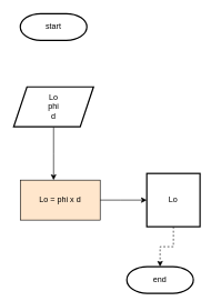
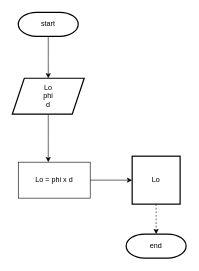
+ <mxCell id="2" value="" style="edgeStyle=elbowEdgeStyle;rounded=0;orthogonalLoop=1;jettySize=auto;elbow=vertical;html=1;" parent="1" source="3" target="5" edge="1"><mxGeometry relative="1" as="geometry" /></mxCell>
- <mxCell id="10" value="Lo = phi x d" style="rounded=0;whiteSpace=wrap;html=1;fillColor=#ffe6cc;" vertex="1" parent="1"><mxGeometry x="30" y="270" width="120" height="60" as="geometry" /></mxCell>
+ <mxCell id="10" value="Lo = phi x d" style="rounded=0;whiteSpace=wrap;html=1;" vertex="1" parent="1"><mxGeometry x="30" y="270" width="120" height="60" as="geometry" /></mxCell>
- <mxCell id="8" value="end" style="strokeWidth=2;html=1;shape=mxgraph.flowchart.terminator;whiteSpace=wrap;" parent="1" vertex="1"><mxGeometry x="190" y="400" width="100" height="40" as="geometry" /></mxCell>
+ <mxCell id="8" value="end" style="strokeWidth=2;html=1;shape=mxgraph.flowchart.terminator;whiteSpace=wrap;" parent="1" vertex="1"><mxGeometry x="210" y="390" width="100" height="40" as="geometry" /></mxCell>
